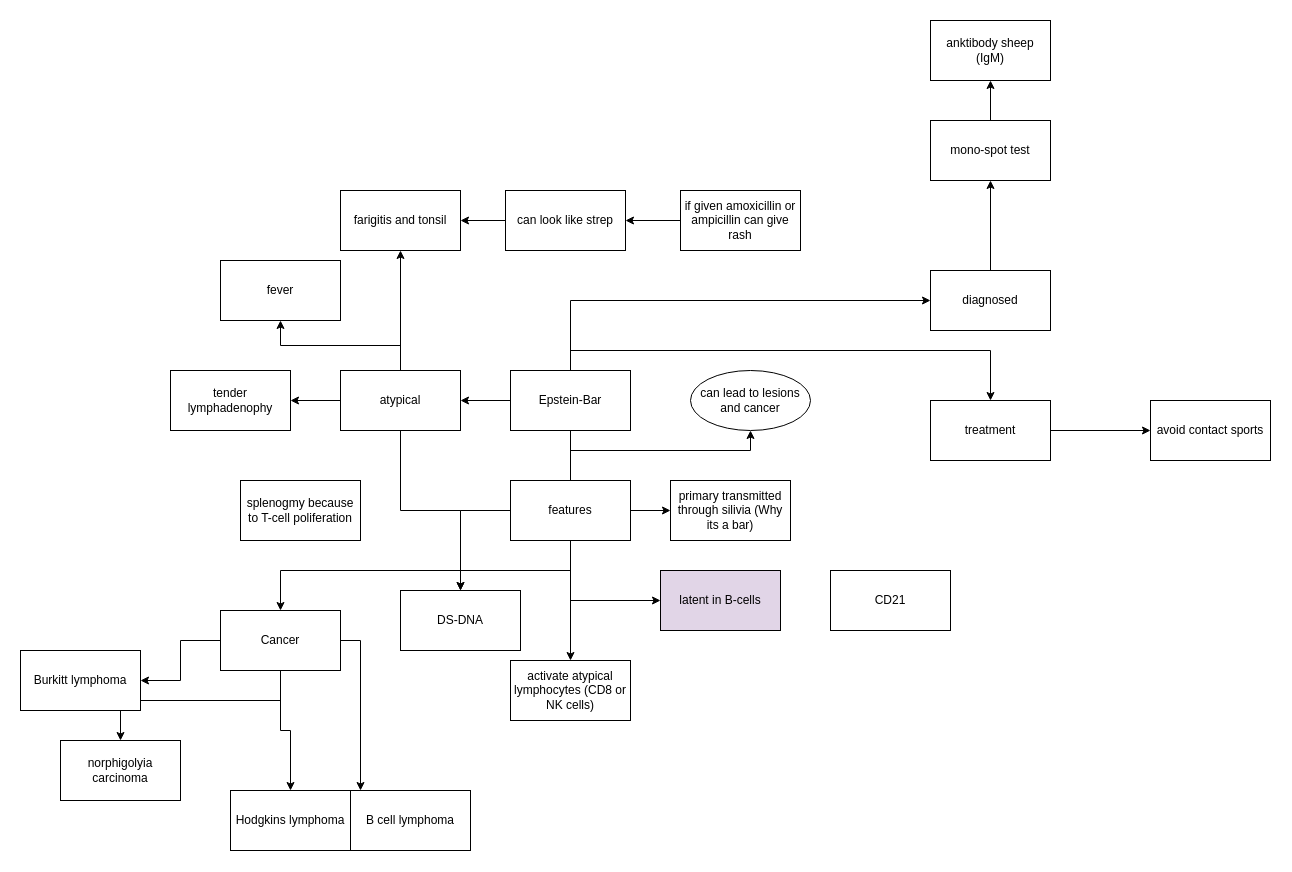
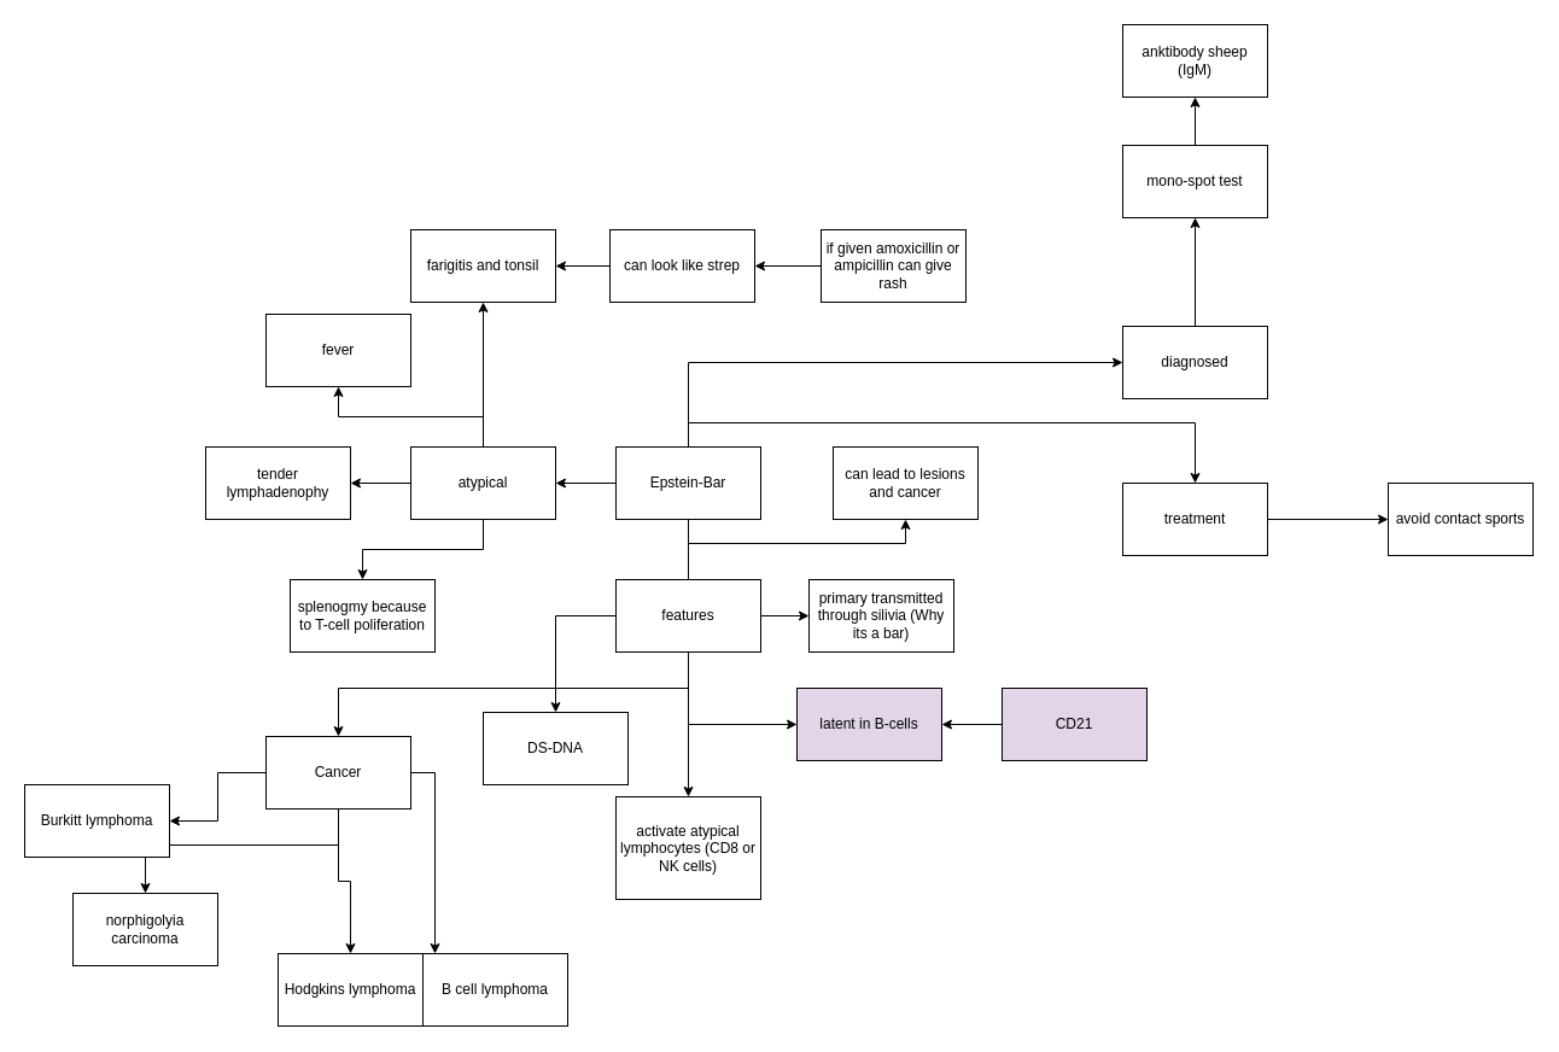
- <mxCell id="41" value="can lead to lesions and cancer" style="ellipse;whiteSpace=wrap;html=1;" vertex="1" parent="1"><mxGeometry x="690" y="370" width="120" height="60" as="geometry" /></mxCell>
+ <mxCell id="41" value="can lead to lesions and cancer" style="rounded=0;whiteSpace=wrap;html=1;" vertex="1" parent="1"><mxGeometry x="690" y="370" width="120" height="60" as="geometry" /></mxCell>
- <mxCell id="12" style="edgeStyle=orthogonalEdgeStyle;rounded=0;orthogonalLoop=1;jettySize=auto;html=1;" edge="1" parent="1" source="14" target="8"><mxGeometry relative="1" as="geometry" /></mxCell>
+ <mxCell id="12" style="edgeStyle=orthogonalEdgeStyle;rounded=0;orthogonalLoop=1;jettySize=auto;html=1;" edge="1" parent="1" source="14" target="23"><mxGeometry relative="1" as="geometry" /></mxCell>
+ <mxCell id="25" value="" style="edgeStyle=orthogonalEdgeStyle;rounded=0;orthogonalLoop=1;jettySize=auto;html=1;" edge="1" parent="1" source="26" target="24"><mxGeometry relative="1" as="geometry" /></mxCell>
- <mxCell id="26" value="CD21" style="rounded=0;whiteSpace=wrap;html=1;" vertex="1" parent="1"><mxGeometry x="830" y="570" width="120" height="60" as="geometry" /></mxCell>
+ <mxCell id="26" value="CD21" style="rounded=0;whiteSpace=wrap;html=1;fillColor=#e1d5e7;" vertex="1" parent="1"><mxGeometry x="830" y="570" width="120" height="60" as="geometry" /></mxCell>
- <mxCell id="22" value="activate atypical lymphocytes (CD8 or NK cells)" style="rounded=0;whiteSpace=wrap;html=1;" vertex="1" parent="1"><mxGeometry x="510" y="660" width="120" height="60" as="geometry" /></mxCell>
+ <mxCell id="22" value="activate atypical lymphocytes (CD8 or NK cells)" style="rounded=0;whiteSpace=wrap;html=1;" vertex="1" parent="1"><mxGeometry x="510" y="660" width="120" height="85" as="geometry" /></mxCell>
